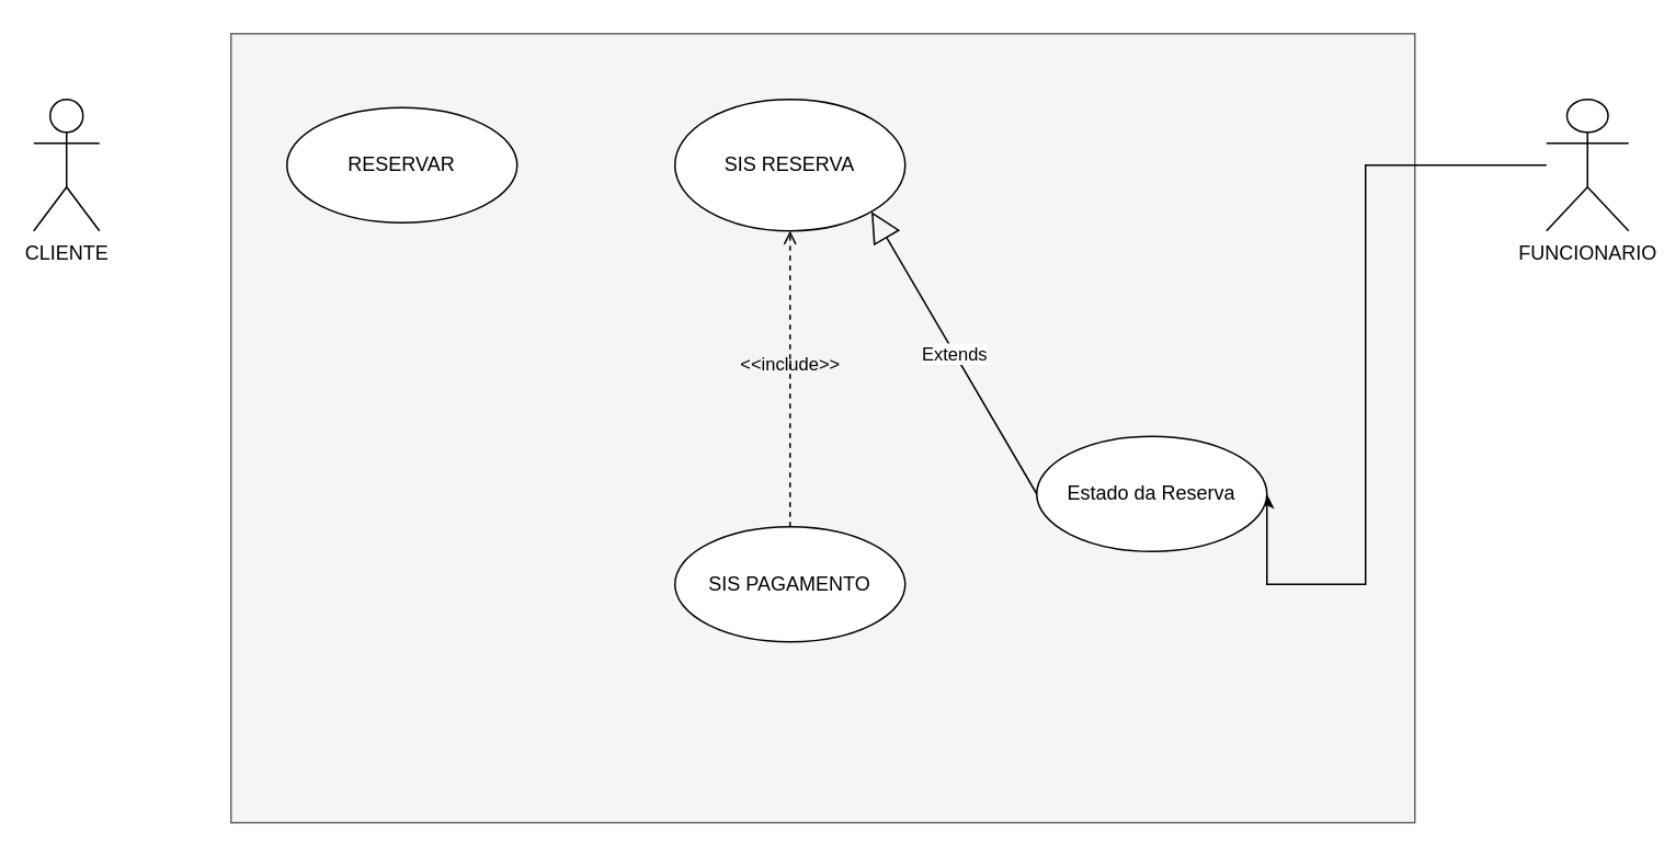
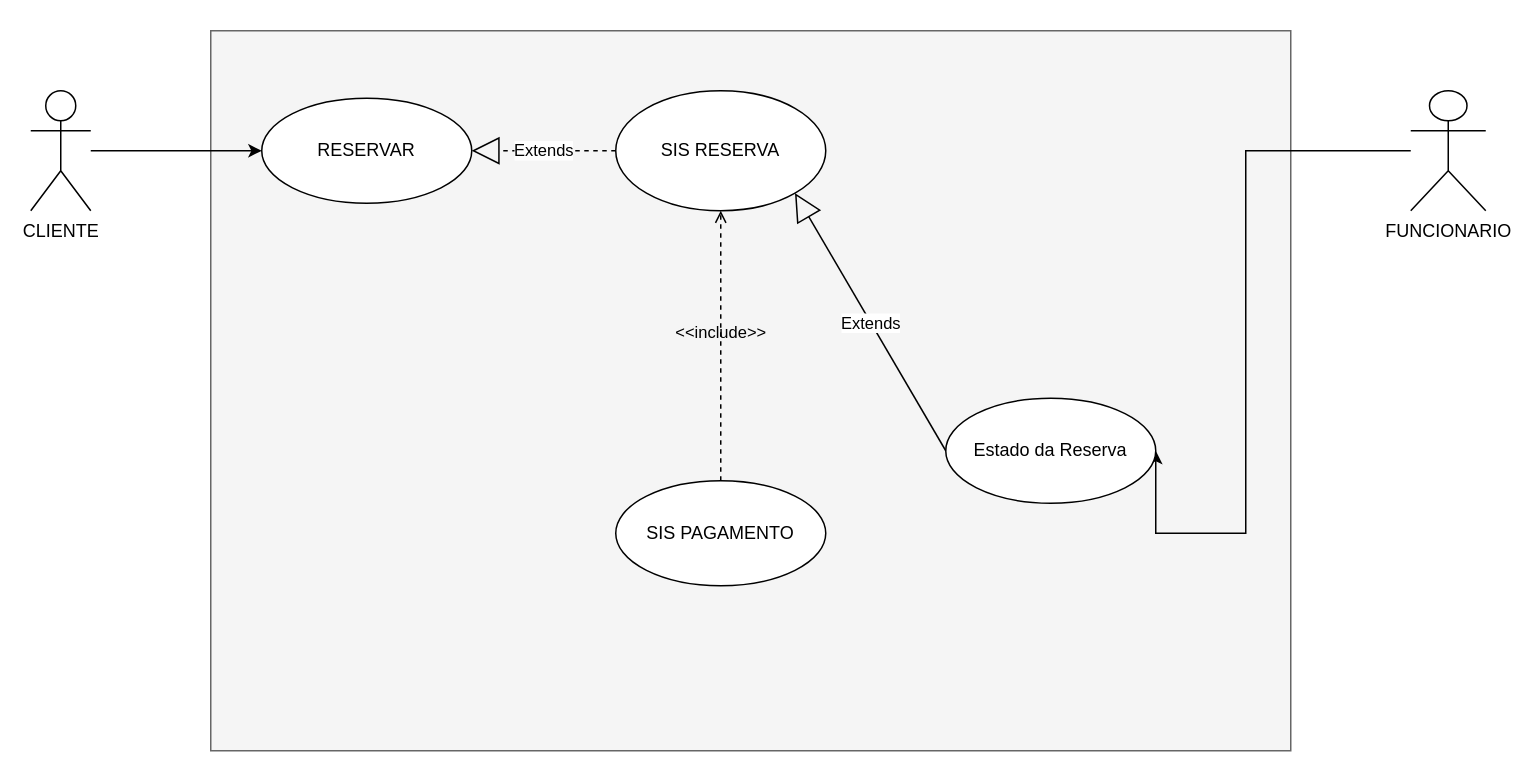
+ <mxCell id="3" value="" style="edgeStyle=orthogonalEdgeStyle;rounded=0;orthogonalLoop=1;jettySize=auto;html=1;" edge="1" parent="1" source="4" target="5"><mxGeometry relative="1" as="geometry" /></mxCell>
+ <mxCell id="7" value="Extends" style="endArrow=block;endSize=16;endFill=0;html=1;dashed=1;" edge="1" parent="1" source="6" target="5"><mxGeometry width="160" relative="1" as="geometry"><mxPoint x="230" y="240" as="sourcePoint" /><mxPoint x="390" y="240" as="targetPoint" /></mxGeometry></mxCell>
